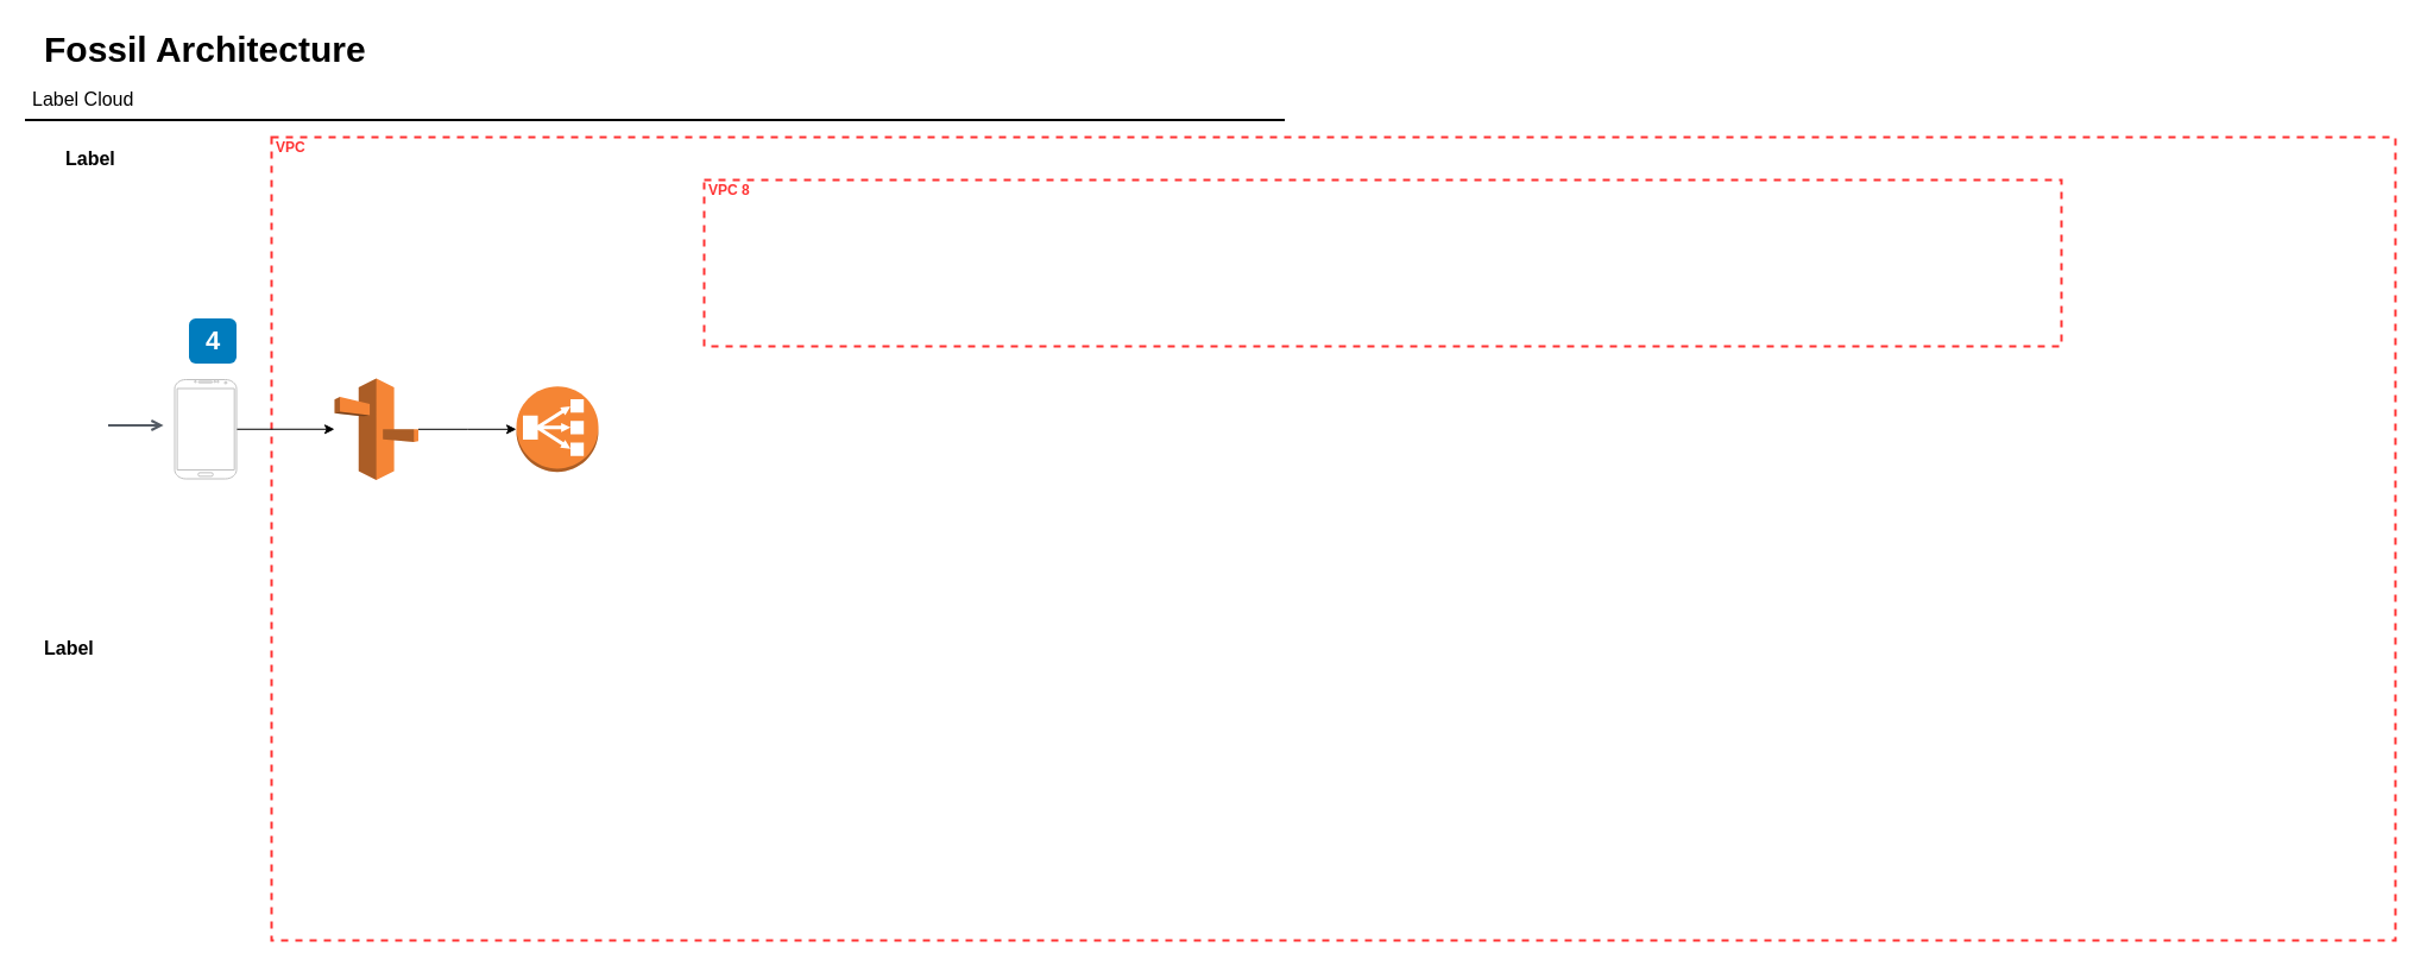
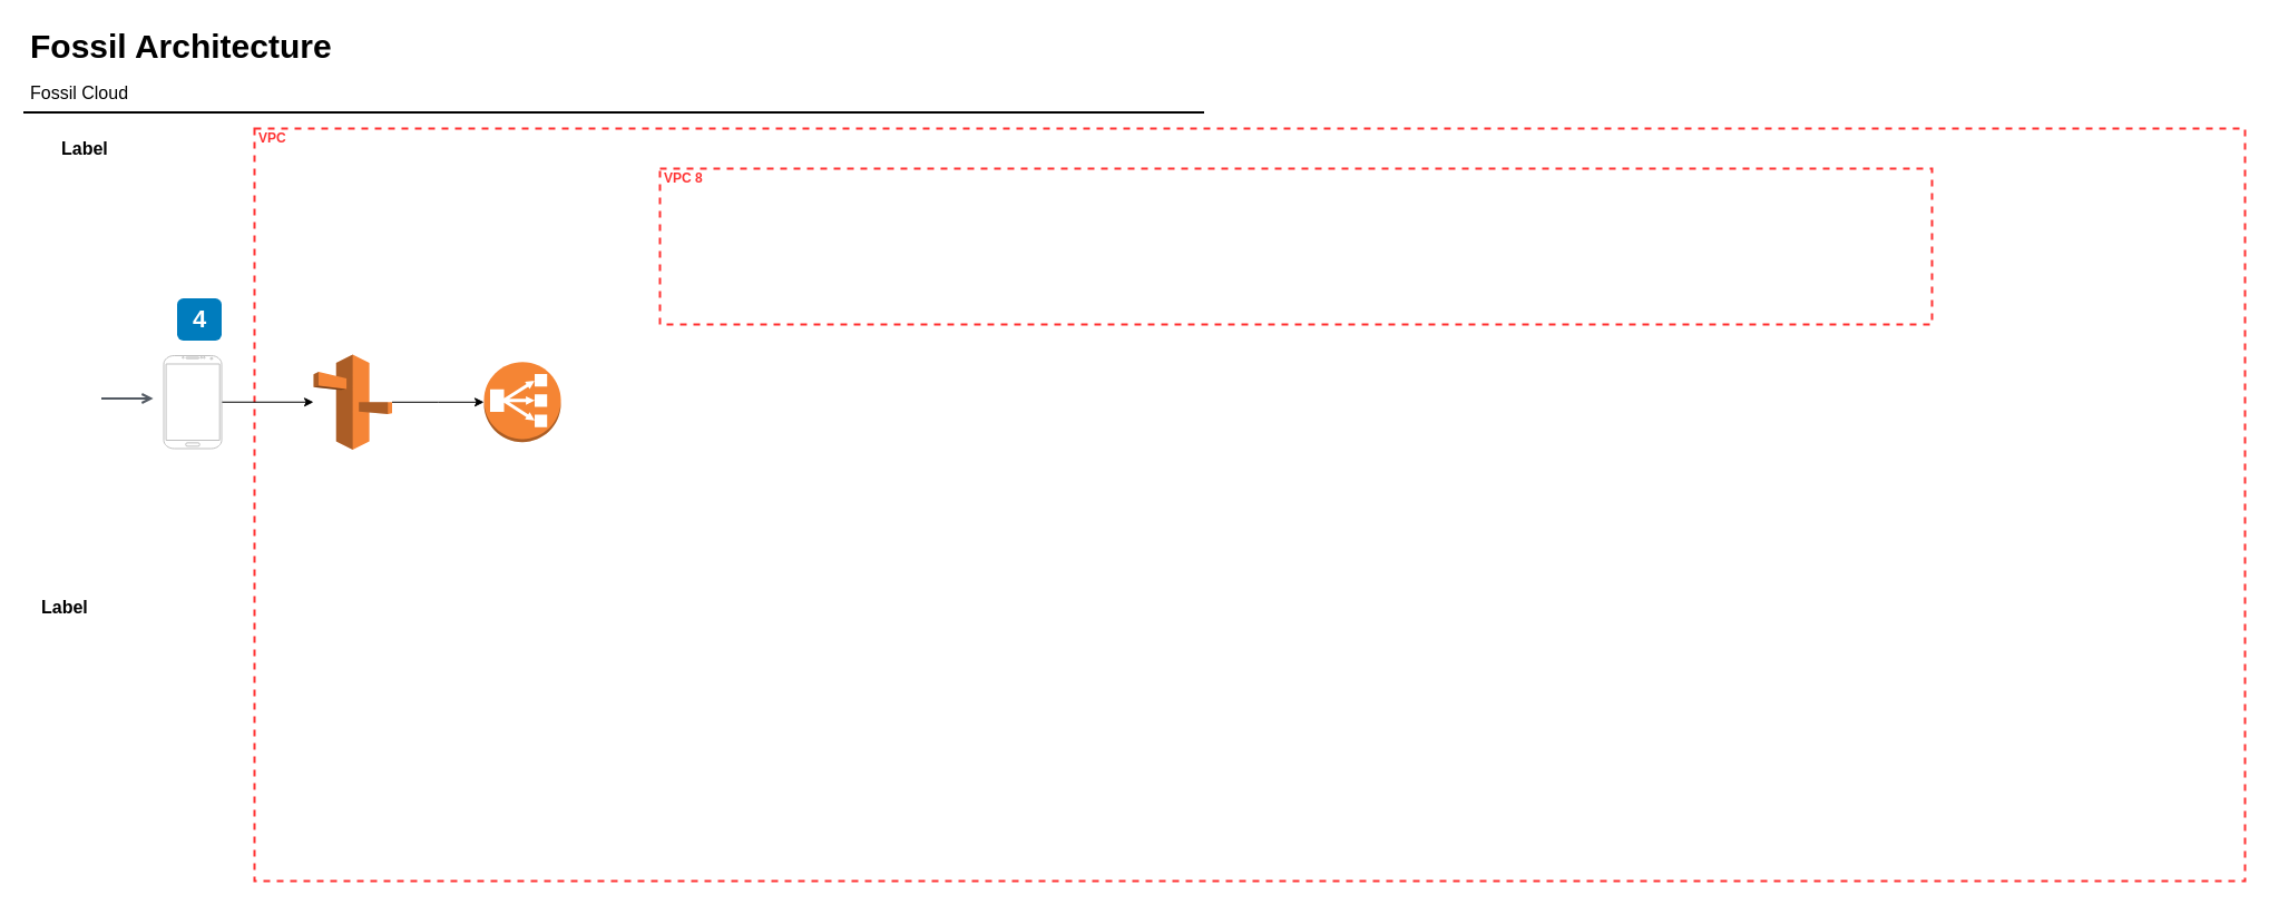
- <mxCell id="4" value="Fossil Architecture" style="text;html=1;resizable=0;points=[];autosize=1;align=left;verticalAlign=top;spacingTop=-4;fontSize=30;fontStyle=1" parent="1" vertex="1"><mxGeometry x="34.5" y="20.5" width="290" height="40" as="geometry" /></mxCell>
+ <mxCell id="4" value="Fossil Architecture" style="text;html=1;resizable=0;points=[];autosize=1;align=left;verticalAlign=top;spacingTop=-4;fontSize=30;fontStyle=1" parent="1" vertex="1"><mxGeometry x="24.5" y="20.5" width="290" height="40" as="geometry" /></mxCell>
- <mxCell id="5" value="Label Cloud" style="text;html=1;resizable=0;points=[];autosize=1;align=left;verticalAlign=top;spacingTop=-4;fontSize=16" parent="1" vertex="1"><mxGeometry x="24.5" y="70.5" width="98" height="19" as="geometry" /></mxCell>
+ <mxCell id="5" value="Fossil Cloud" style="text;html=1;resizable=0;points=[];autosize=1;align=left;verticalAlign=top;spacingTop=-4;fontSize=16" parent="1" vertex="1"><mxGeometry x="24.5" y="70.5" width="98" height="19" as="geometry" /></mxCell>
